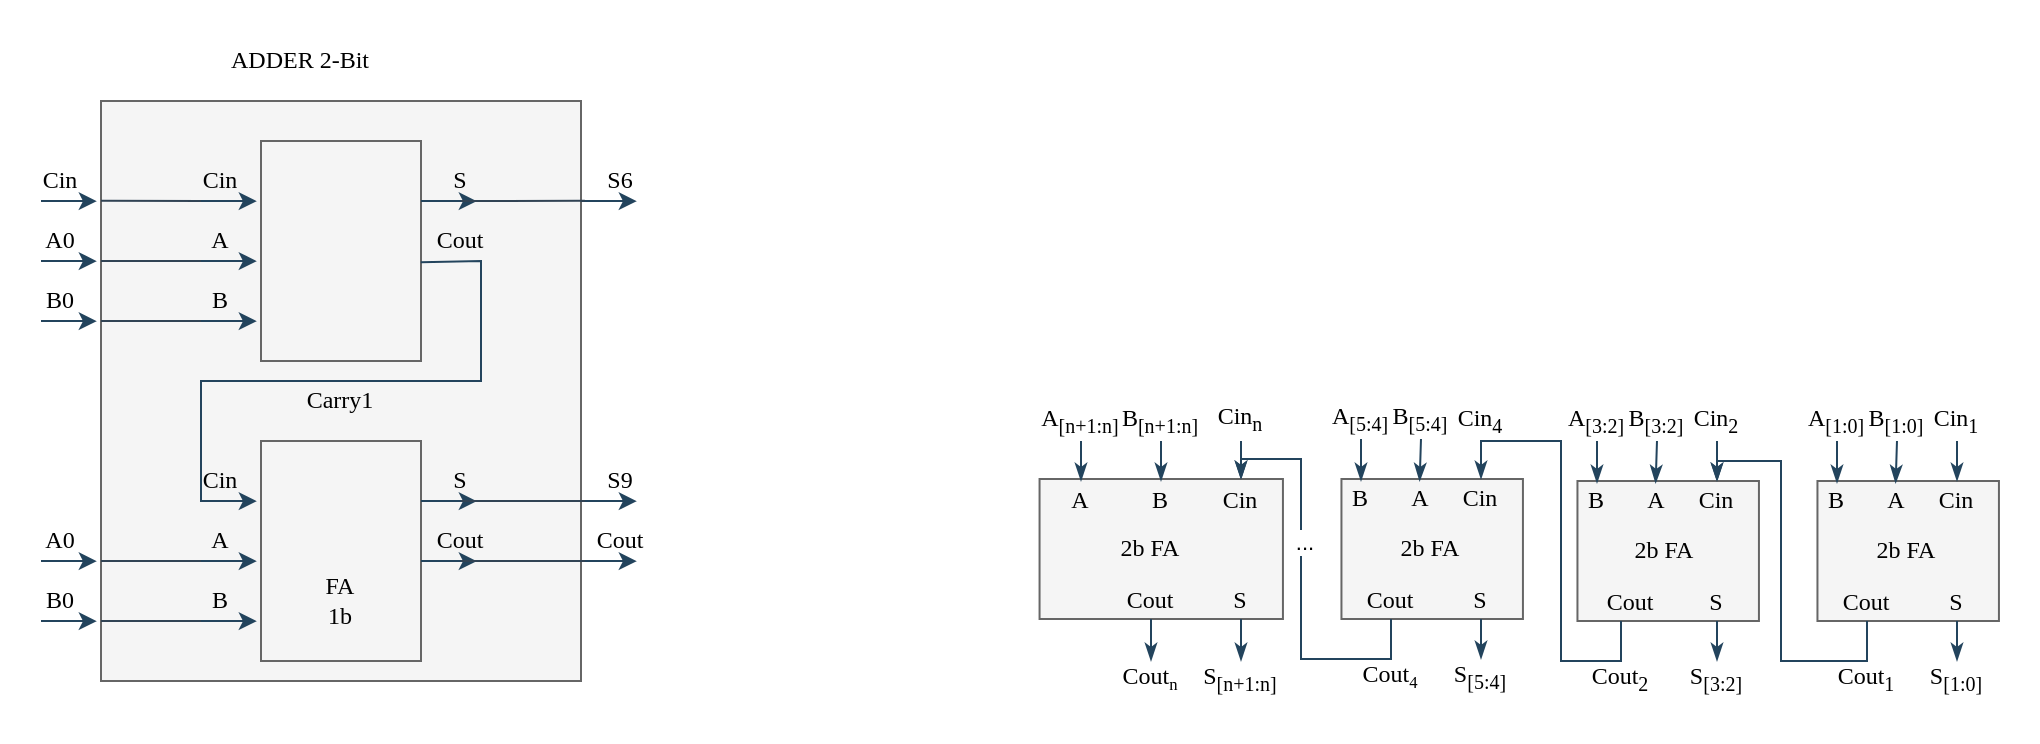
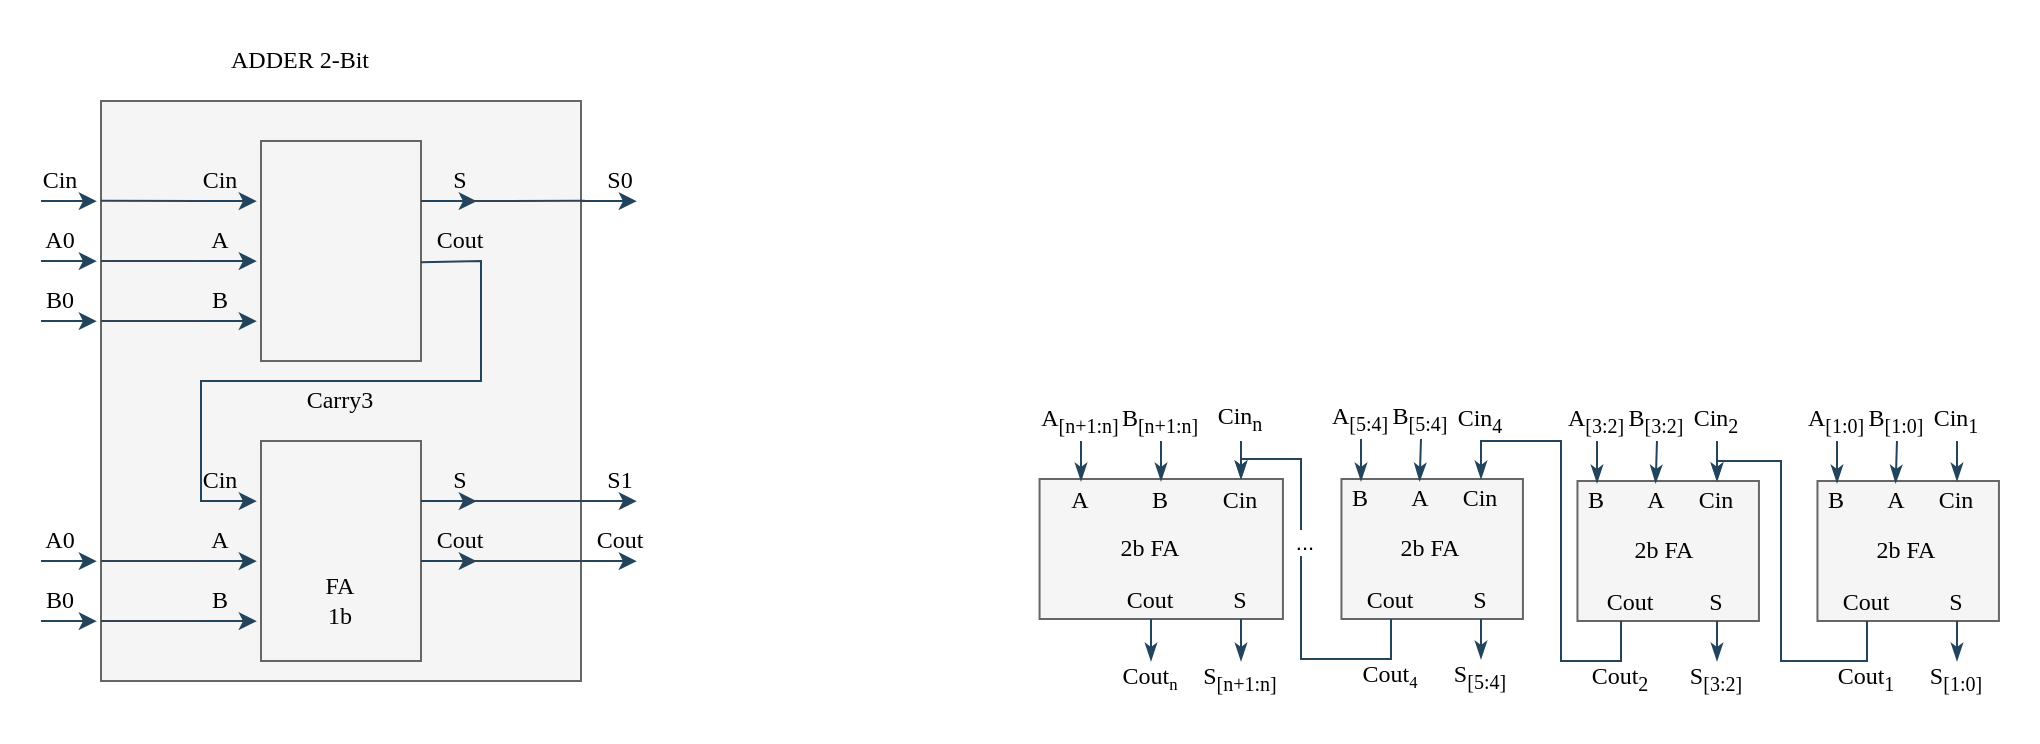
- <mxCell id="38" value="&lt;font face=&quot;Times New Roman&quot;&gt;S6&lt;/font&gt;" style="text;html=1;align=center;verticalAlign=middle;whiteSpace=wrap;rounded=0;labelBackgroundColor=none;fontColor=#000000;" parent="1" vertex="1"><mxGeometry x="300" y="80" width="20" height="20" as="geometry" /></mxCell>
+ <mxCell id="38" value="&lt;font face=&quot;Times New Roman&quot;&gt;S0&lt;/font&gt;" style="text;html=1;align=center;verticalAlign=middle;whiteSpace=wrap;rounded=0;labelBackgroundColor=none;fontColor=#000000;" parent="1" vertex="1"><mxGeometry x="300" y="80" width="20" height="20" as="geometry" /></mxCell>
- <mxCell id="37" value="&lt;font face=&quot;Times New Roman&quot;&gt;Carry1&lt;/font&gt;" style="text;html=1;align=center;verticalAlign=middle;whiteSpace=wrap;rounded=0;labelBackgroundColor=none;fontColor=#000000;" parent="1" vertex="1"><mxGeometry x="160" y="190" width="20" height="20" as="geometry" /></mxCell>
+ <mxCell id="37" value="&lt;font face=&quot;Times New Roman&quot;&gt;Carry3&lt;/font&gt;" style="text;html=1;align=center;verticalAlign=middle;whiteSpace=wrap;rounded=0;labelBackgroundColor=none;fontColor=#000000;" parent="1" vertex="1"><mxGeometry x="160" y="190" width="20" height="20" as="geometry" /></mxCell>
- <mxCell id="40" value="&lt;font face=&quot;Times New Roman&quot;&gt;S9&lt;/font&gt;" style="text;html=1;align=center;verticalAlign=middle;whiteSpace=wrap;rounded=0;labelBackgroundColor=none;fontColor=#000000;" parent="1" vertex="1"><mxGeometry x="300" y="230" width="20" height="20" as="geometry" /></mxCell>
+ <mxCell id="40" value="&lt;font face=&quot;Times New Roman&quot;&gt;S1&lt;/font&gt;" style="text;html=1;align=center;verticalAlign=middle;whiteSpace=wrap;rounded=0;labelBackgroundColor=none;fontColor=#000000;" parent="1" vertex="1"><mxGeometry x="300" y="230" width="20" height="20" as="geometry" /></mxCell>
